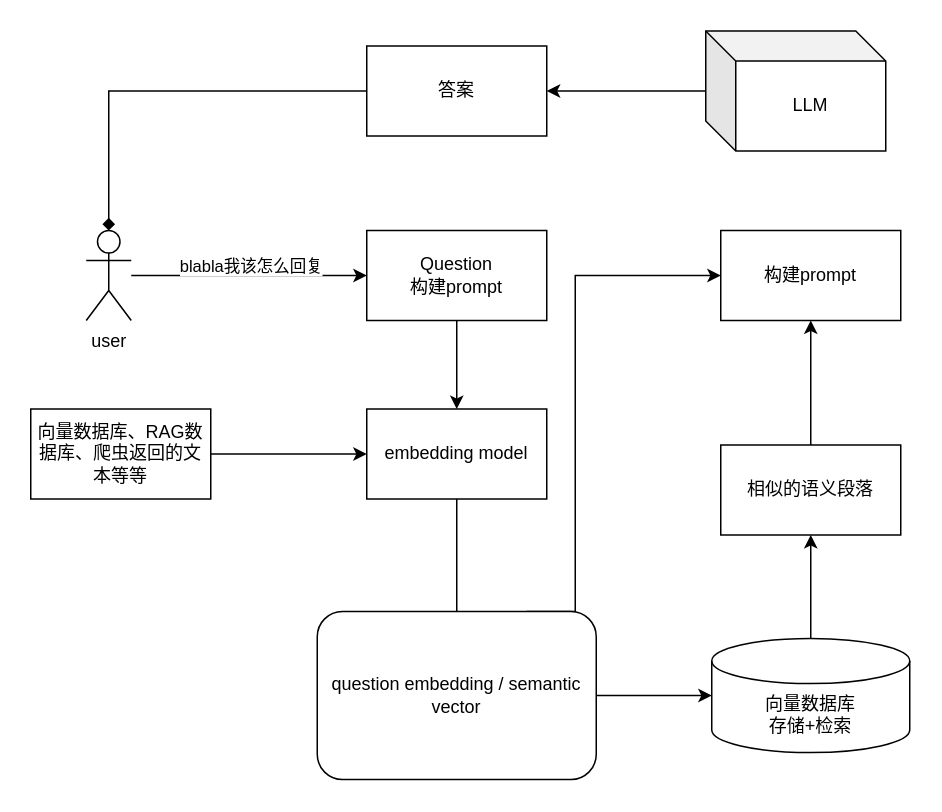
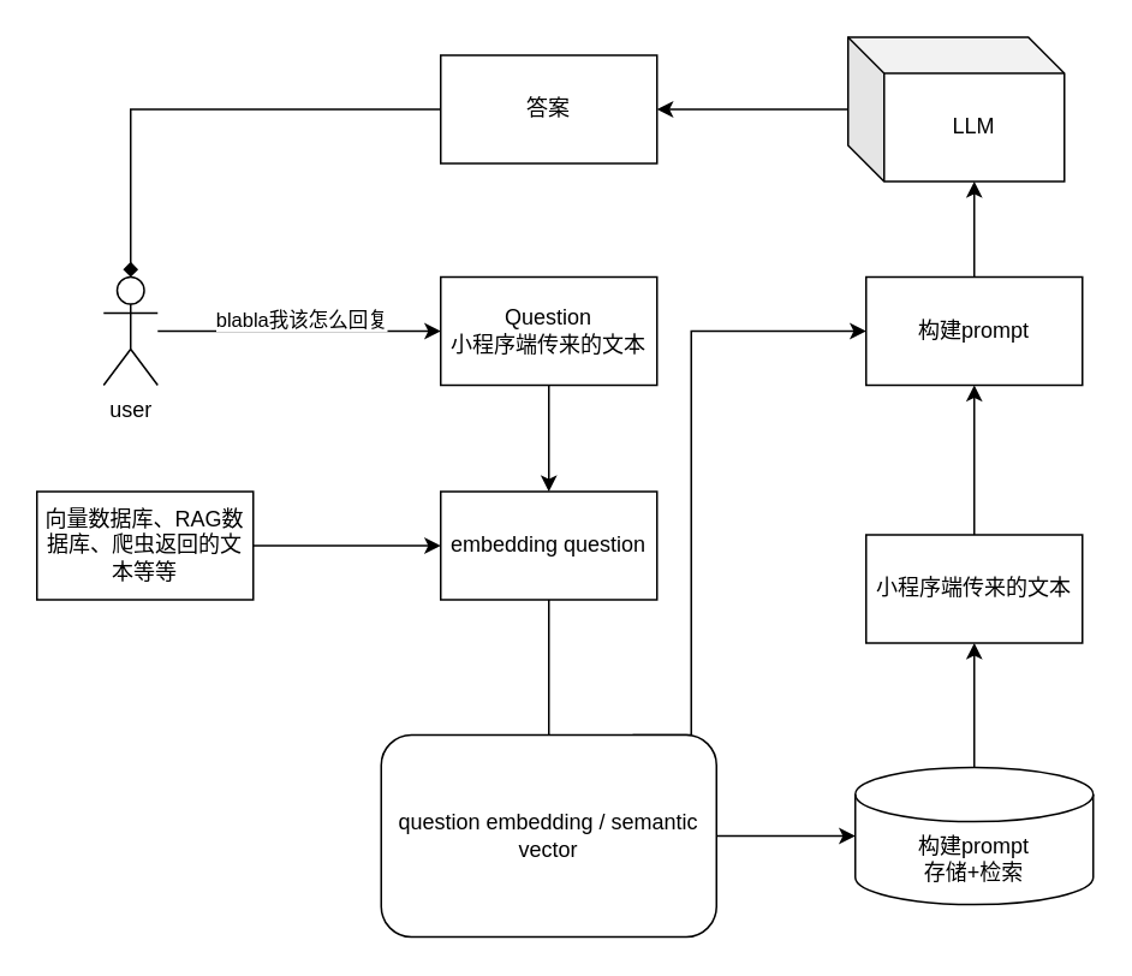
+ <mxCell id="22" style="edgeStyle=orthogonalEdgeStyle;rounded=0;orthogonalLoop=1;jettySize=auto;html=1;exitX=0.5;exitY=0;exitDx=0;exitDy=0;entryX=0;entryY=0;entryDx=70;entryDy=80;entryPerimeter=0;" edge="1" parent="1" source="18" target="20"><mxGeometry relative="1" as="geometry" /></mxCell>
- <mxCell id="6" value="Question&lt;br&gt;构建prompt" style="rounded=0;whiteSpace=wrap;html=1;" vertex="1" parent="1"><mxGeometry x="244" y="153" width="120" height="60" as="geometry" /></mxCell>
+ <mxCell id="6" value="Question&lt;br&gt;小程序端传来的文本" style="rounded=0;whiteSpace=wrap;html=1;" vertex="1" parent="1"><mxGeometry x="244" y="153" width="120" height="60" as="geometry" /></mxCell>
- <mxCell id="8" value="embedding model" style="whiteSpace=wrap;html=1;rounded=0;" vertex="1" parent="1"><mxGeometry x="244" y="272" width="120" height="60" as="geometry" /></mxCell>
+ <mxCell id="8" value="embedding question" style="whiteSpace=wrap;html=1;rounded=0;" vertex="1" parent="1"><mxGeometry x="244" y="272" width="120" height="60" as="geometry" /></mxCell>
- <mxCell id="17" value="相似的语义段落" style="whiteSpace=wrap;html=1;" vertex="1" parent="1"><mxGeometry x="480" y="296" width="120" height="60" as="geometry" /></mxCell>
+ <mxCell id="17" value="小程序端传来的文本" style="whiteSpace=wrap;html=1;" vertex="1" parent="1"><mxGeometry x="480" y="296" width="120" height="60" as="geometry" /></mxCell>
- <mxCell id="14" value="向量数据库&lt;br&gt;存储+检索" style="shape=cylinder3;whiteSpace=wrap;html=1;boundedLbl=1;backgroundOutline=1;size=15;" vertex="1" parent="1"><mxGeometry x="474" y="425" width="132" height="76" as="geometry" /></mxCell>
+ <mxCell id="14" value="构建prompt&lt;br&gt;存储+检索" style="shape=cylinder3;whiteSpace=wrap;html=1;boundedLbl=1;backgroundOutline=1;size=15;" vertex="1" parent="1"><mxGeometry x="474" y="425" width="132" height="76" as="geometry" /></mxCell>
